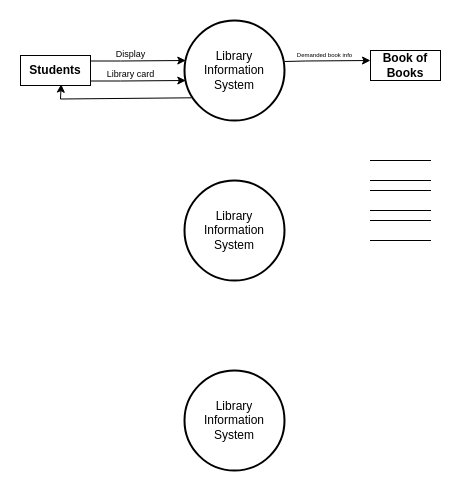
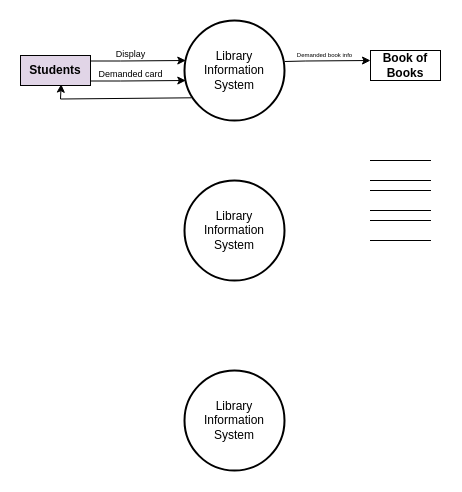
- <mxCell id="7" value="&lt;b&gt;Students&lt;/b&gt;" style="rounded=0;whiteSpace=wrap;html=1;" vertex="1" parent="1"><mxGeometry x="20" y="55" width="70" height="30" as="geometry" /></mxCell>
+ <mxCell id="7" value="&lt;b&gt;Students&lt;/b&gt;" style="rounded=0;whiteSpace=wrap;html=1;fillColor=#e1d5e7;" vertex="1" parent="1"><mxGeometry x="20" y="55" width="70" height="30" as="geometry" /></mxCell>
- <mxCell id="10" value="&lt;font style=&quot;font-size: 9px;&quot;&gt;Library card&lt;/font&gt;" style="text;html=1;align=center;verticalAlign=middle;resizable=0;points=[];autosize=1;strokeColor=none;fillColor=none;" vertex="1" parent="1"><mxGeometry x="95" y="58" width="70" height="30" as="geometry" /></mxCell>
+ <mxCell id="10" value="&lt;font style=&quot;font-size: 9px;&quot;&gt;Demanded card&lt;/font&gt;" style="text;html=1;align=center;verticalAlign=middle;resizable=0;points=[];autosize=1;strokeColor=none;fillColor=none;" vertex="1" parent="1"><mxGeometry x="95" y="58" width="70" height="30" as="geometry" /></mxCell>
